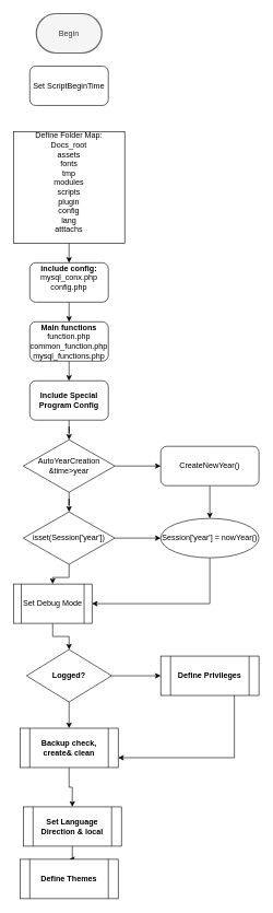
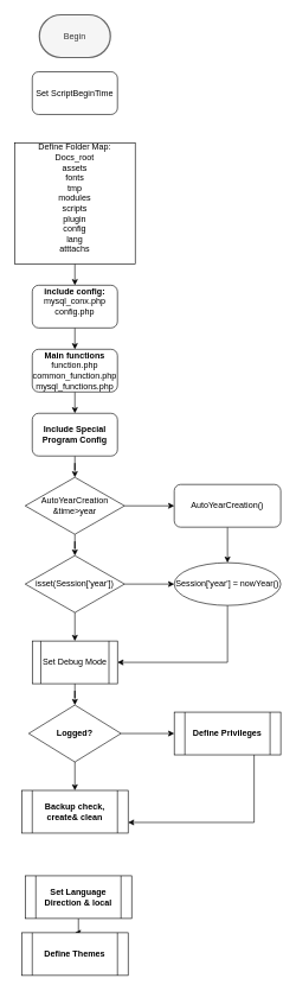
- <mxCell id="21" value="CreateNewYear()" style="rounded=1;whiteSpace=wrap;html=1;" vertex="1" parent="1"><mxGeometry x="245" y="680" width="150" height="60" as="geometry" /></mxCell>
+ <mxCell id="21" value="AutoYearCreation()" style="rounded=1;whiteSpace=wrap;html=1;" vertex="1" parent="1"><mxGeometry x="245" y="680" width="150" height="60" as="geometry" /></mxCell>
- <mxCell id="23" value="Set Debug Mode" style="shape=process;whiteSpace=wrap;html=1;backgroundOutline=1;" vertex="1" parent="1"><mxGeometry x="20" y="890" width="120" height="60" as="geometry" /></mxCell>
+ <mxCell id="23" value="Set Debug Mode" style="shape=process;whiteSpace=wrap;html=1;backgroundOutline=1;" vertex="1" parent="1"><mxGeometry x="45" y="900" width="120" height="60" as="geometry" /></mxCell>
- <mxCell id="29" value="" style="edgeStyle=orthogonalEdgeStyle;rounded=0;orthogonalLoop=1;jettySize=auto;html=1;" edge="1" parent="1" source="30" target="32"><mxGeometry relative="1" as="geometry" /></mxCell>
